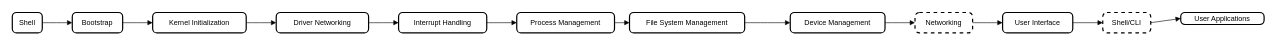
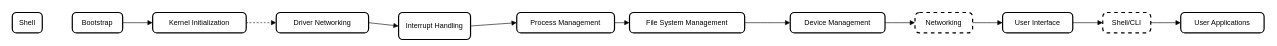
- <mxCell id="13" value="User Applications" style="rounded=1;absoluteArcSize=1;arcSize=14;whiteSpace=wrap;strokeWidth=2;" vertex="1" parent="1"><mxGeometry x="1968" y="20" width="139" height="20" as="geometry" /></mxCell>
+ <mxCell id="13" value="User Applications" style="rounded=1;absoluteArcSize=1;arcSize=14;whiteSpace=wrap;strokeWidth=2;" vertex="1" parent="1"><mxGeometry x="1968" width="139" height="34" as="geometry" y="20" /></mxCell>
- <mxCell id="14" value="" style="curved=1;startArrow=none;endArrow=block;exitX=1.0;exitY=0.5;entryX=0.0;entryY=0.5;" edge="1" parent="1" source="2" target="3"><mxGeometry relative="1" as="geometry"><Array as="points" /></mxGeometry></mxCell>
- <mxCell id="16" value="" style="curved=1;startArrow=none;endArrow=block;exitX=1.002;exitY=0.5;entryX=0.002;entryY=0.5;" edge="1" parent="1" source="4" target="5"><mxGeometry relative="1" as="geometry"><Array as="points" /></mxGeometry></mxCell>
+ <mxCell id="16" value="" style="curved=1;startArrow=none;endArrow=block;exitX=1.002;exitY=0.5;entryX=0.002;entryY=0.5;dashed=1;" edge="1" parent="1" source="4" target="5"><mxGeometry relative="1" as="geometry"><Array as="points" /></mxGeometry></mxCell>
- <mxCell id="6" value="Interrupt Handling" style="rounded=1;absoluteArcSize=1;arcSize=14;whiteSpace=wrap;strokeWidth=2;" vertex="1" parent="1"><mxGeometry x="664" width="147" height="34" as="geometry" y="20" /></mxCell>
+ <mxCell id="6" value="Interrupt Handling" style="rounded=1;absoluteArcSize=1;arcSize=14;whiteSpace=wrap;strokeWidth=2;" vertex="1" parent="1"><mxGeometry x="664" y="20" width="120" height="45" as="geometry" /></mxCell>
